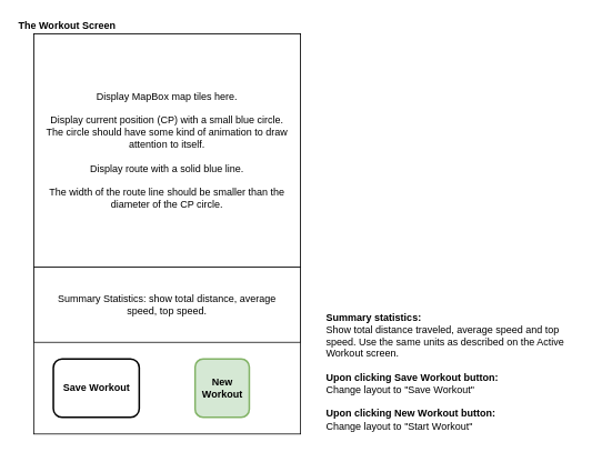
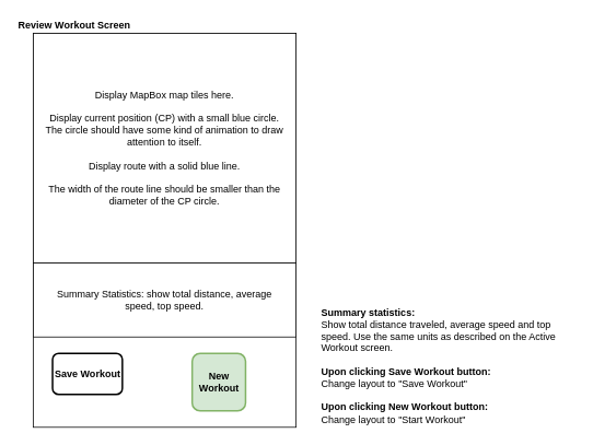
- <mxCell id="2" value="The Workout Screen" style="text;html=1;strokeColor=none;fillColor=none;align=left;verticalAlign=middle;whiteSpace=wrap;rounded=0;fontStyle=1" parent="1" vertex="1"><mxGeometry x="20" y="20" width="230" height="20" as="geometry" /></mxCell>
+ <mxCell id="2" value="Review Workout Screen" style="text;html=1;strokeColor=none;fillColor=none;align=left;verticalAlign=middle;whiteSpace=wrap;rounded=0;fontStyle=1" parent="1" vertex="1"><mxGeometry x="20" y="20" width="230" height="20" as="geometry" /></mxCell>
- <mxCell id="7" value="Save Workout" style="rounded=1;whiteSpace=wrap;html=1;strokeWidth=2;perimeterSpacing=0;fontStyle=1" parent="1" vertex="1"><mxGeometry x="63.5" y="430" width="103" height="70" as="geometry" /></mxCell>
+ <mxCell id="7" value="Save Workout" style="rounded=1;whiteSpace=wrap;html=1;strokeWidth=2;perimeterSpacing=0;fontStyle=1" parent="1" vertex="1"><mxGeometry x="63.5" y="430" width="85" height="50" as="geometry" /></mxCell>
